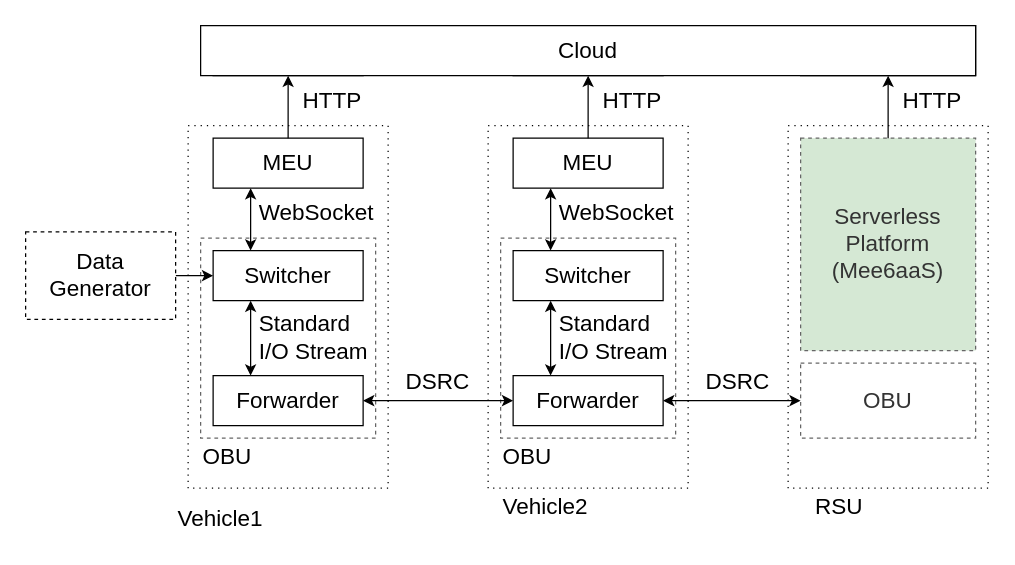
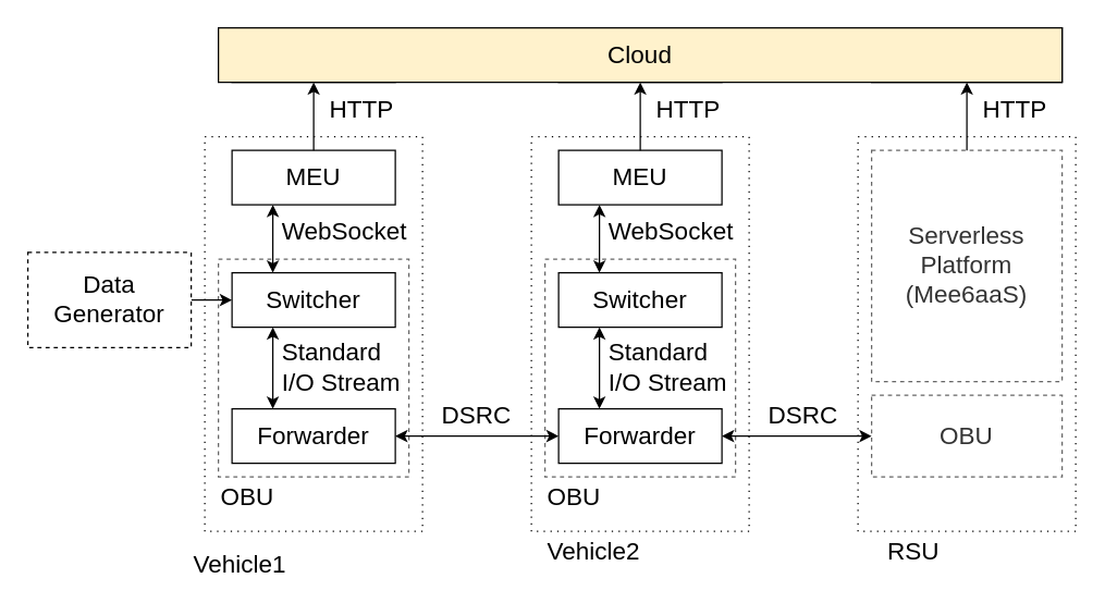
- <mxCell id="30" value="Cloud" style="rounded=0;whiteSpace=wrap;html=1;fontSize=18;" vertex="1" parent="5"><mxGeometry x="160" y="20" width="620" height="40" as="geometry" /></mxCell>
+ <mxCell id="30" value="Cloud" style="rounded=0;whiteSpace=wrap;html=1;fontSize=18;fillColor=#fff2cc;" vertex="1" parent="5"><mxGeometry x="160" y="20" width="620" height="40" as="geometry" /></mxCell>
- <mxCell id="36" value="Serverless&lt;br&gt;Platform&lt;br&gt;(Mee6aaS)" style="rounded=0;whiteSpace=wrap;html=1;fontSize=18;dashed=1;fillColor=#d5e8d4;strokeColor=#666666;fontColor=#333333;" vertex="1" parent="5"><mxGeometry x="640" y="110" width="140" height="170" as="geometry" /></mxCell>
+ <mxCell id="36" value="Serverless&lt;br&gt;Platform&lt;br&gt;(Mee6aaS)" style="rounded=0;whiteSpace=wrap;html=1;fontSize=18;dashed=1;fillColor=#ffffff;strokeColor=#666666;fontColor=#333333;" vertex="1" parent="5"><mxGeometry x="640" y="110" width="140" height="170" as="geometry" /></mxCell>
